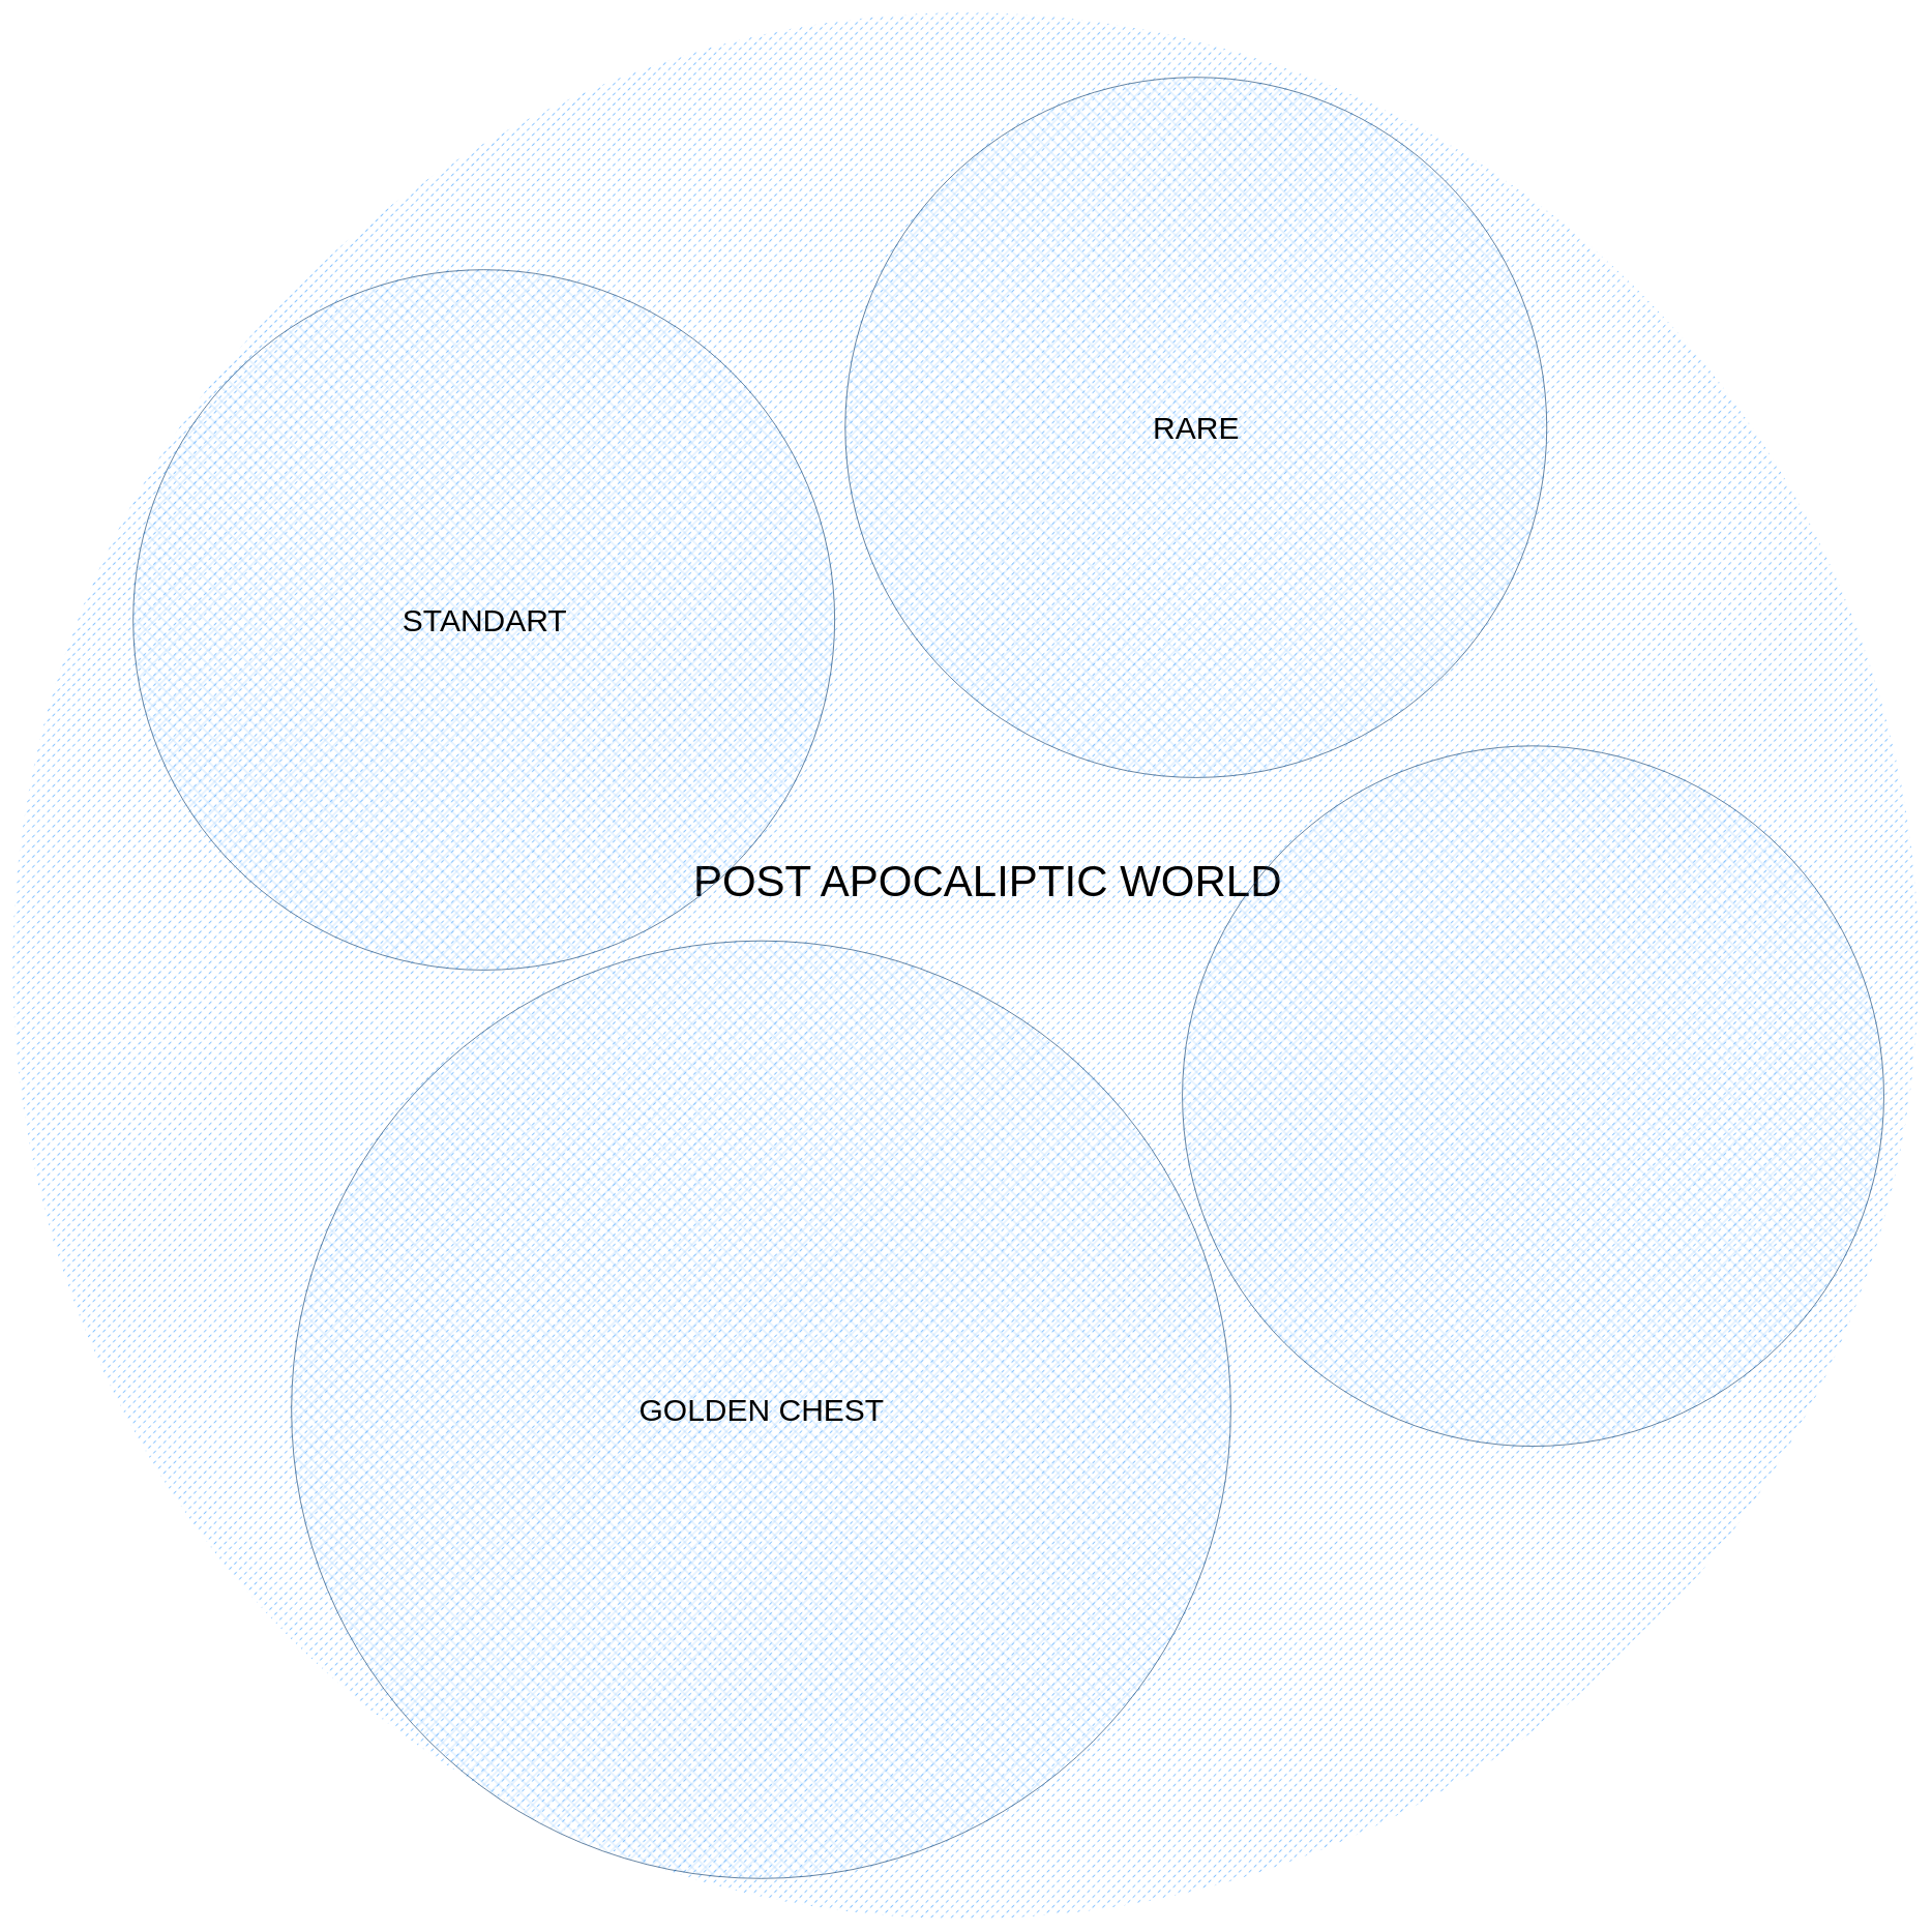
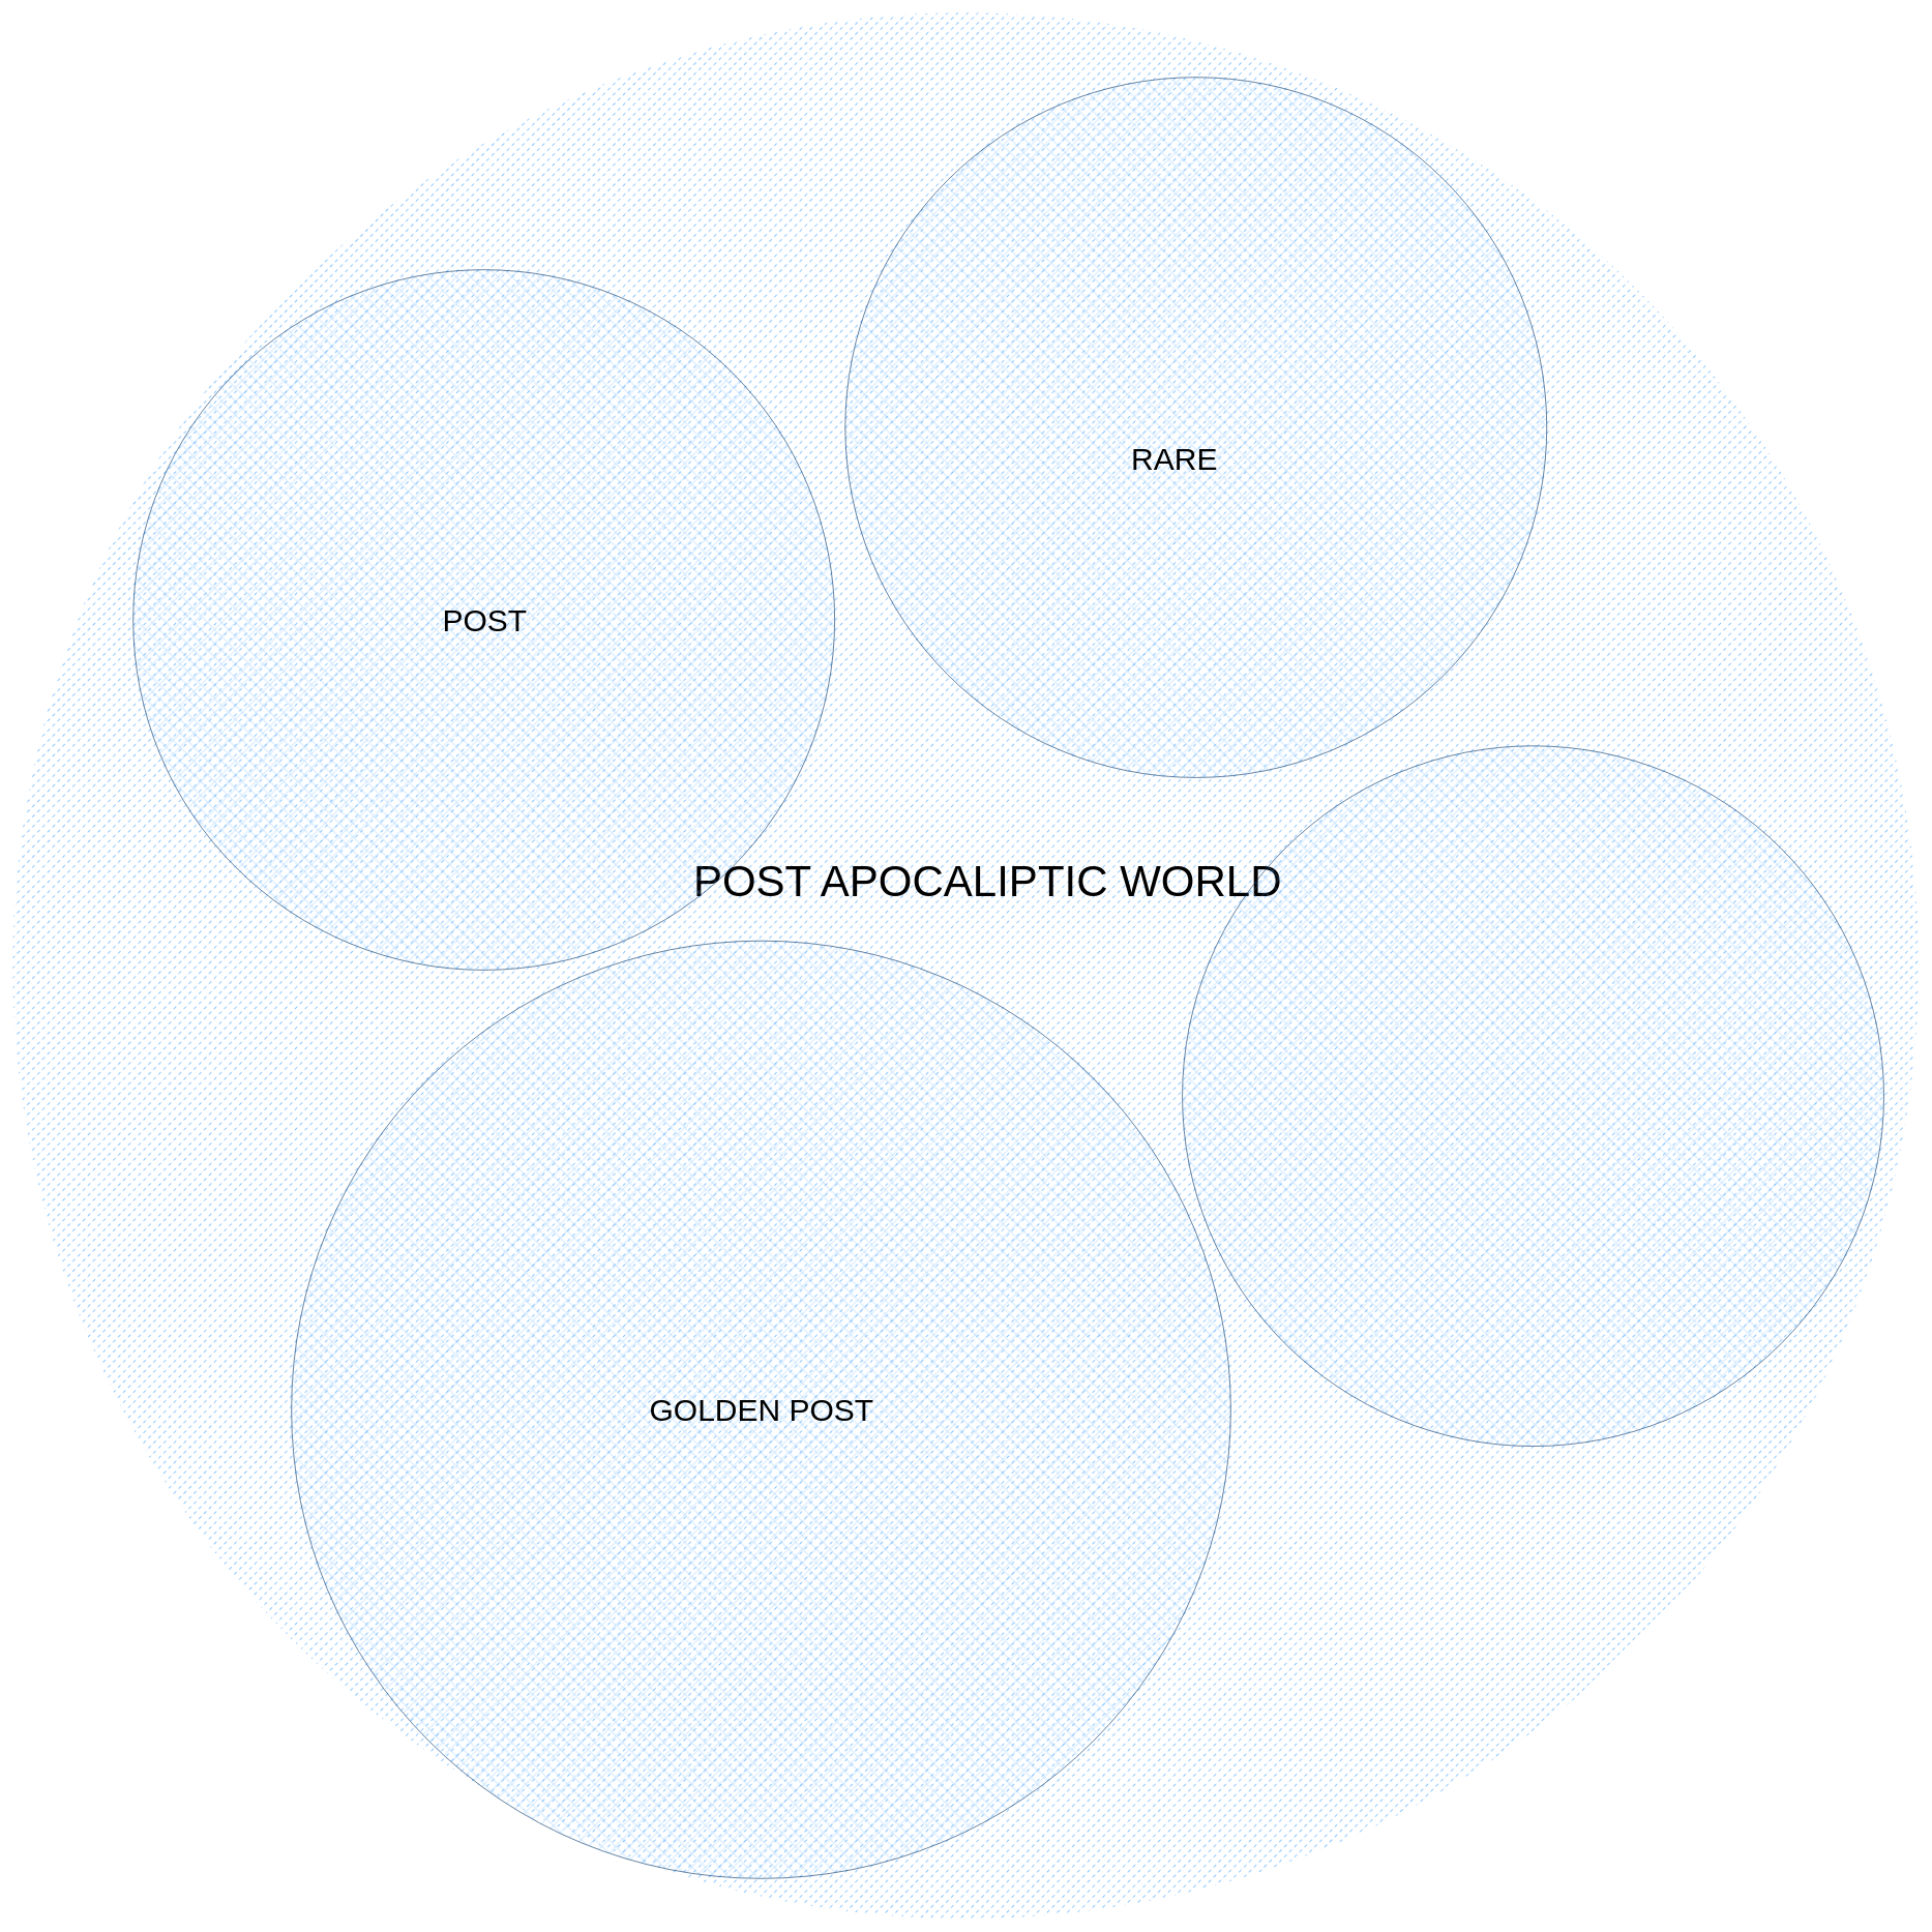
- <mxCell id="10" value="&lt;font style=&quot;font-size: 50px;&quot;&gt;RARE&lt;/font&gt;" style="text;html=1;align=center;verticalAlign=middle;resizable=0;points=[];autosize=1;strokeColor=none;fillColor=none;movable=0;rotatable=0;deletable=0;editable=0;connectable=0;" vertex="1" parent="2"><mxGeometry x="1833.5" y="632" width="145" height="72" as="geometry" /></mxCell>
+ <mxCell id="10" value="&lt;font style=&quot;font-size: 50px;&quot;&gt;RARE&lt;/font&gt;" style="text;html=1;align=center;verticalAlign=middle;resizable=0;points=[];autosize=1;strokeColor=none;fillColor=none;movable=0;rotatable=0;deletable=0;editable=0;connectable=0;" vertex="1" parent="2"><mxGeometry x="1798.5" y="682" width="145" height="72" as="geometry" /></mxCell>
- <mxCell id="8" value="&lt;font style=&quot;font-size: 50px;&quot;&gt;STANDART&lt;/font&gt;" style="text;html=1;align=center;verticalAlign=middle;resizable=0;points=[];autosize=1;strokeColor=none;fillColor=none;movable=0;rotatable=0;deletable=0;editable=0;connectable=0;" vertex="1" parent="2"><mxGeometry x="623.5" y="942" width="272" height="72" as="geometry" /></mxCell>
+ <mxCell id="8" value="&lt;font style=&quot;font-size: 50px;&quot;&gt;POST&lt;/font&gt;" style="text;html=1;align=center;verticalAlign=middle;resizable=0;points=[];autosize=1;strokeColor=none;fillColor=none;movable=0;rotatable=0;deletable=0;editable=0;connectable=0;" vertex="1" parent="2"><mxGeometry x="623.5" y="942" width="272" height="72" as="geometry" /></mxCell>
- <mxCell id="9" value="&lt;font style=&quot;font-size: 50px;&quot;&gt;GOLDEN CHEST&lt;/font&gt;" style="text;html=1;align=center;verticalAlign=middle;resizable=0;points=[];autosize=1;strokeColor=none;fillColor=none;movable=0;rotatable=0;deletable=0;editable=0;connectable=0;" vertex="1" parent="2"><mxGeometry x="1007.5" y="2214.16" width="396" height="72" as="geometry" /></mxCell>
+ <mxCell id="9" value="&lt;font style=&quot;font-size: 50px;&quot;&gt;GOLDEN POST&lt;/font&gt;" style="text;html=1;align=center;verticalAlign=middle;resizable=0;points=[];autosize=1;strokeColor=none;fillColor=none;movable=0;rotatable=0;deletable=0;editable=0;connectable=0;" vertex="1" parent="2"><mxGeometry x="1007.5" y="2214.16" width="396" height="72" as="geometry" /></mxCell>
